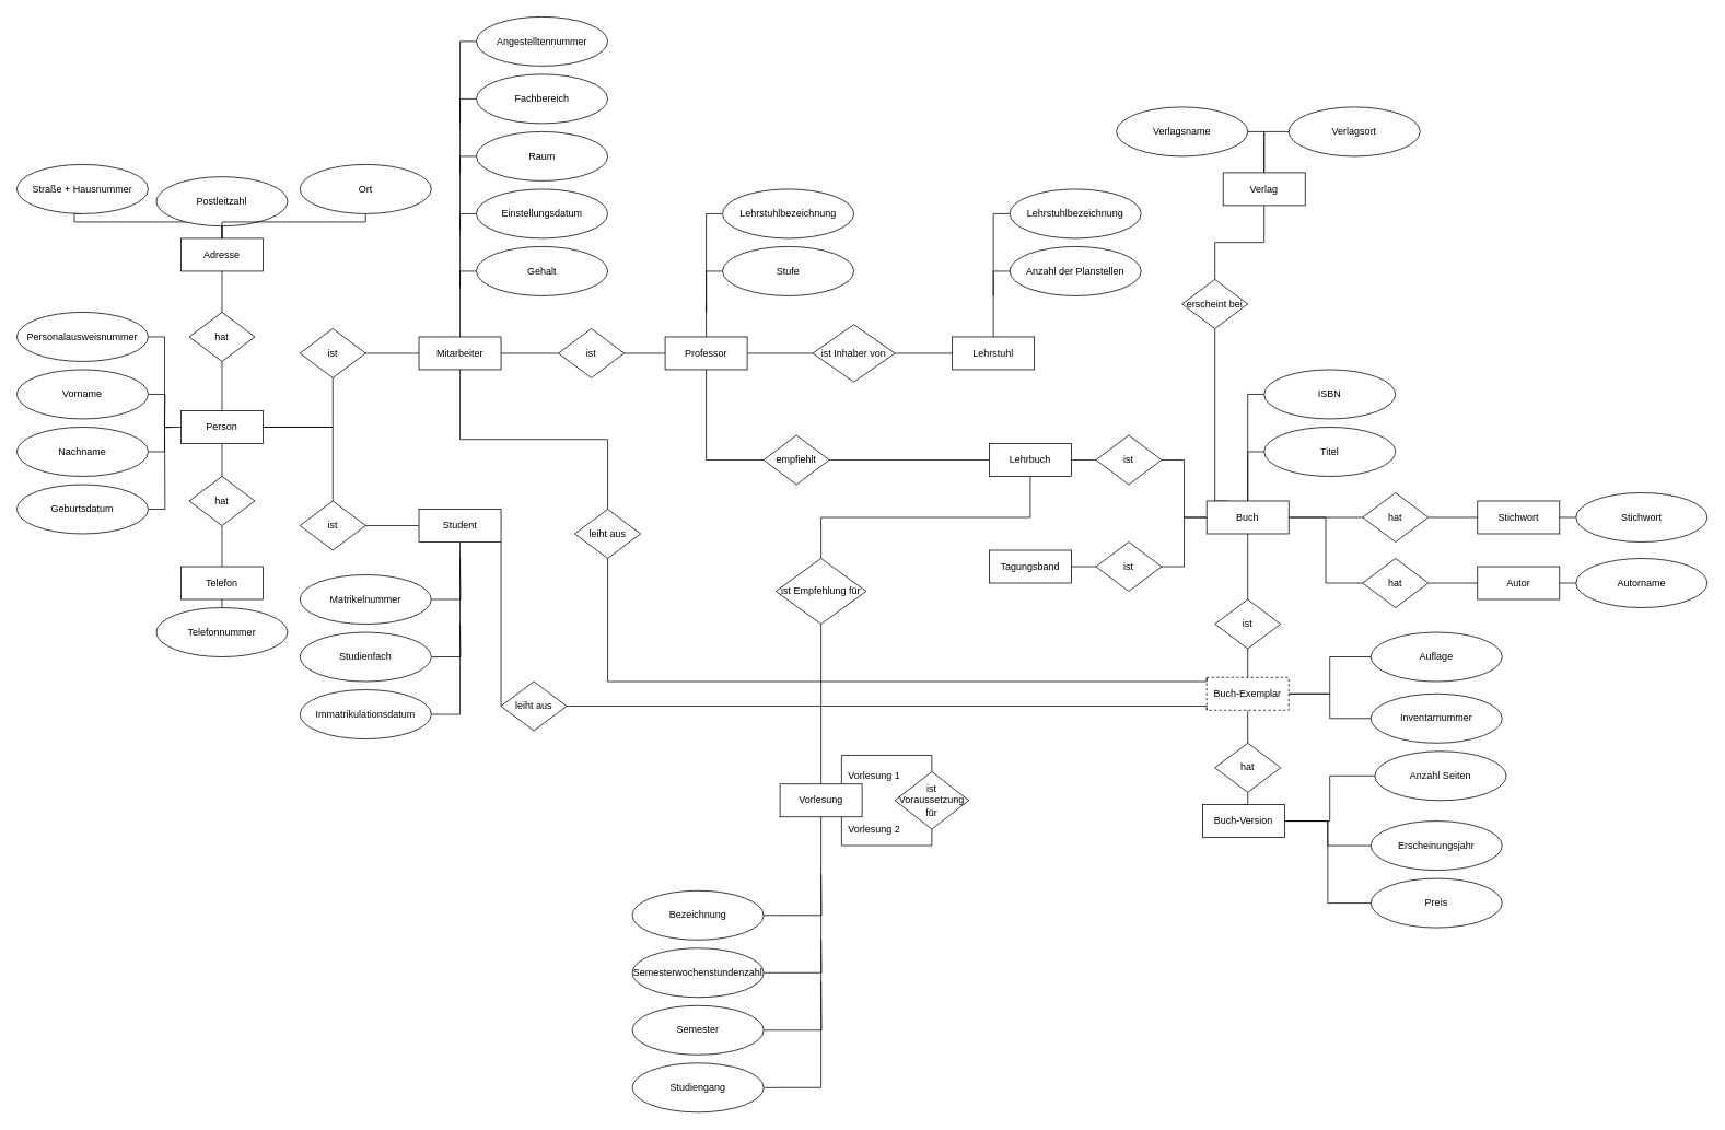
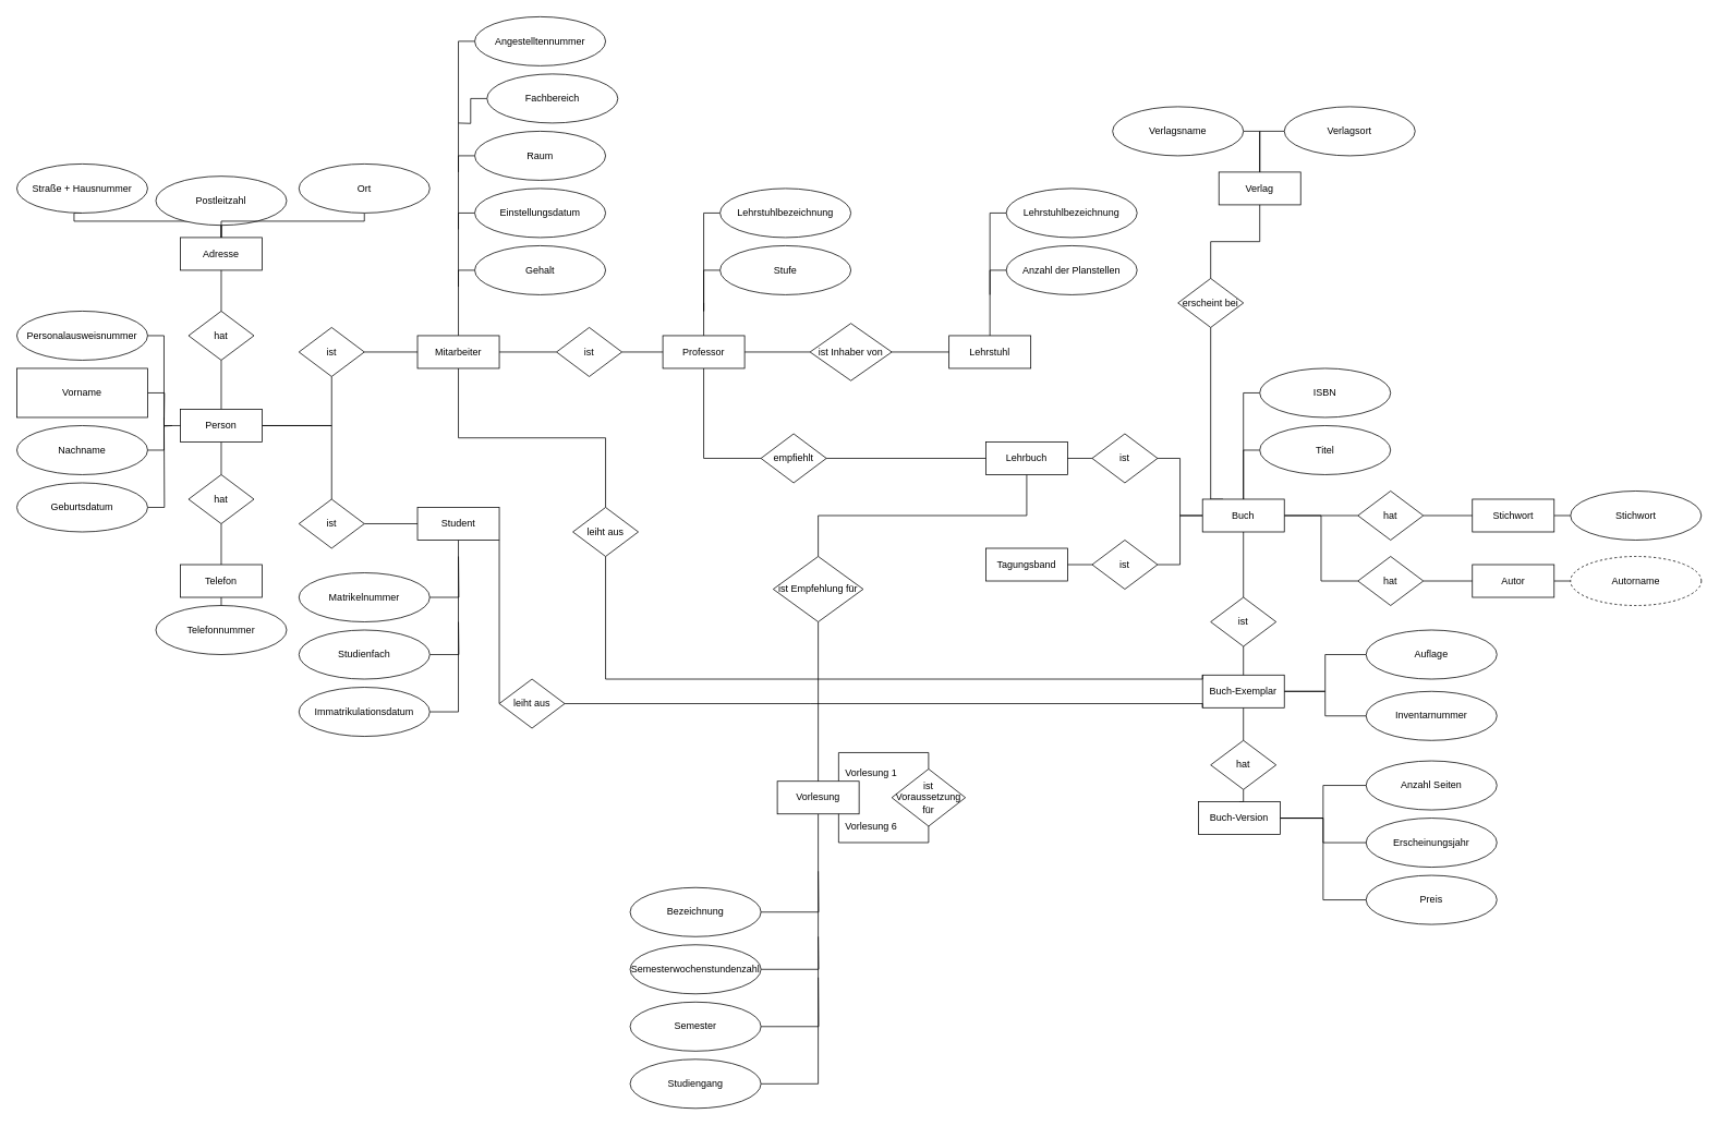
- <mxCell id="42" value="Fachbereich" style="ellipse;whiteSpace=wrap;html=1;align=center;" vertex="1" parent="1"><mxGeometry x="580" y="90" width="160" height="60" as="geometry" /></mxCell>
+ <mxCell id="42" value="Fachbereich" style="ellipse;whiteSpace=wrap;html=1;align=center;" vertex="1" parent="1"><mxGeometry x="595" y="90" width="160" height="60" as="geometry" /></mxCell>
- <mxCell id="14" value="Vorname" style="ellipse;whiteSpace=wrap;html=1;align=center;" vertex="1" parent="1"><mxGeometry y="450" width="160" height="60" as="geometry" x="20" /></mxCell>
+ <mxCell id="14" value="Vorname" style="whiteSpace=wrap;html=1;align=center;rounded=0;" vertex="1" parent="1"><mxGeometry y="450" width="160" height="60" as="geometry" x="20" /></mxCell>
- <mxCell id="110" value="Autorname" style="ellipse;whiteSpace=wrap;html=1;align=center;" vertex="1" parent="1"><mxGeometry x="1920" y="680" width="160" height="60" as="geometry" /></mxCell>
+ <mxCell id="110" value="Autorname" style="ellipse;whiteSpace=wrap;html=1;align=center;dashed=1;" vertex="1" parent="1"><mxGeometry x="1920" y="680" width="160" height="60" as="geometry" /></mxCell>
- <mxCell id="99" value="Buch-Exemplar" style="whiteSpace=wrap;html=1;align=center;dashed=1;" vertex="1" parent="1"><mxGeometry x="1470" y="825" width="100" height="40" as="geometry" /></mxCell>
+ <mxCell id="99" value="Buch-Exemplar" style="whiteSpace=wrap;html=1;align=center;" vertex="1" parent="1"><mxGeometry x="1470" y="825" width="100" height="40" as="geometry" /></mxCell>
- <mxCell id="96" value="Anzahl Seiten" style="ellipse;whiteSpace=wrap;html=1;align=center;" vertex="1" parent="1"><mxGeometry x="1675" y="915" width="160" height="60" as="geometry" /></mxCell>
+ <mxCell id="96" value="Anzahl Seiten" style="ellipse;whiteSpace=wrap;html=1;align=center;" vertex="1" parent="1"><mxGeometry x="1670" y="930" width="160" height="60" as="geometry" /></mxCell>
- <mxCell id="83" value="Vorlesung 2" style="text;html=1;strokeColor=none;fillColor=none;align=center;verticalAlign=middle;whiteSpace=wrap;rounded=0;" vertex="1" parent="1"><mxGeometry x="1030" y="994.92" width="70" height="30" as="geometry" /></mxCell>
+ <mxCell id="83" value="Vorlesung 6" style="text;html=1;strokeColor=none;fillColor=none;align=center;verticalAlign=middle;whiteSpace=wrap;rounded=0;" vertex="1" parent="1"><mxGeometry x="1030" y="994.92" width="70" height="30" as="geometry" /></mxCell>
